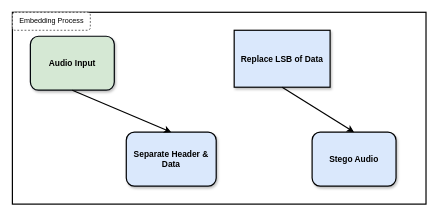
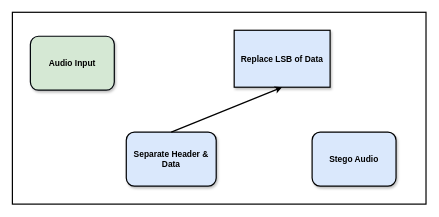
- <mxCell id="10" value="Embedding Process" style="text;html=1;align=center;verticalAlign=middle;resizable=0;points=[];autosize=1;dashed=1;fillColor=default;strokeColor=default;rounded=1;" parent="1" vertex="1"><mxGeometry x="20" y="20" width="130" height="30" as="geometry" /></mxCell>
- <mxCell id="9" value="" style="endArrow=classic;html=1;rounded=0;exitX=0.5;exitY=1;exitDx=0;exitDy=0;entryX=0.5;entryY=0;entryDx=0;entryDy=0;strokeWidth=2;fillColor=#dae8fc;strokeColor=#000000;" parent="1" source="5" target="6" edge="1"><mxGeometry width="50" height="50" relative="1" as="geometry"><mxPoint x="360" y="260" as="sourcePoint" /><mxPoint x="410" y="210" as="targetPoint" /></mxGeometry></mxCell>
- <mxCell id="7" value="" style="endArrow=classic;html=1;rounded=0;exitX=0.5;exitY=1;exitDx=0;exitDy=0;entryX=0.5;entryY=0;entryDx=0;entryDy=0;strokeWidth=2;fillColor=#dae8fc;strokeColor=#000000;" parent="1" source="3" target="4" edge="1"><mxGeometry width="50" height="50" relative="1" as="geometry"><mxPoint x="360" y="260" as="sourcePoint" /><mxPoint x="410" y="210" as="targetPoint" /></mxGeometry></mxCell>
+ <mxCell id="8" value="" style="endArrow=classic;html=1;rounded=0;exitX=0.5;exitY=0;exitDx=0;exitDy=0;entryX=0.5;entryY=1;entryDx=0;entryDy=0;strokeWidth=2;fillColor=#dae8fc;strokeColor=#000000;" parent="1" source="4" target="5" edge="1"><mxGeometry width="50" height="50" relative="1" as="geometry"><mxPoint x="360" y="260" as="sourcePoint" /><mxPoint x="410" y="210" as="targetPoint" /></mxGeometry></mxCell>
